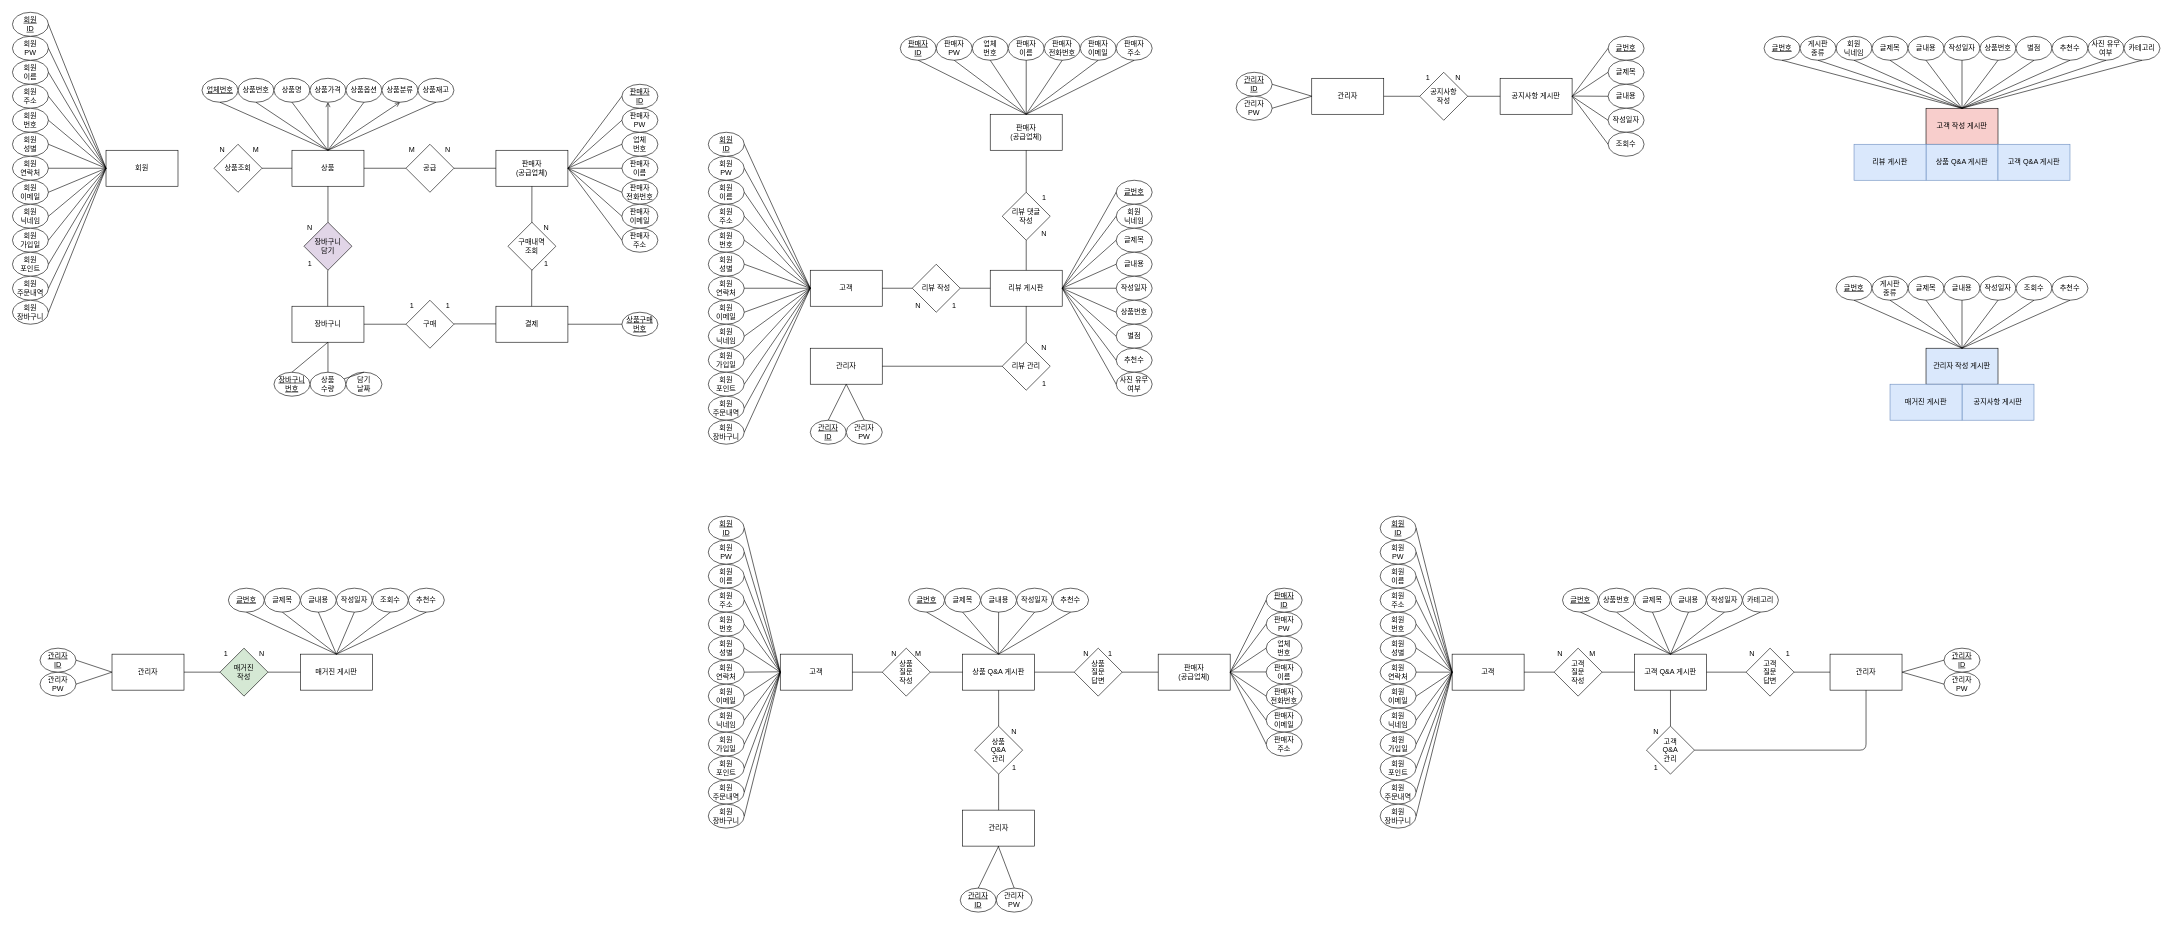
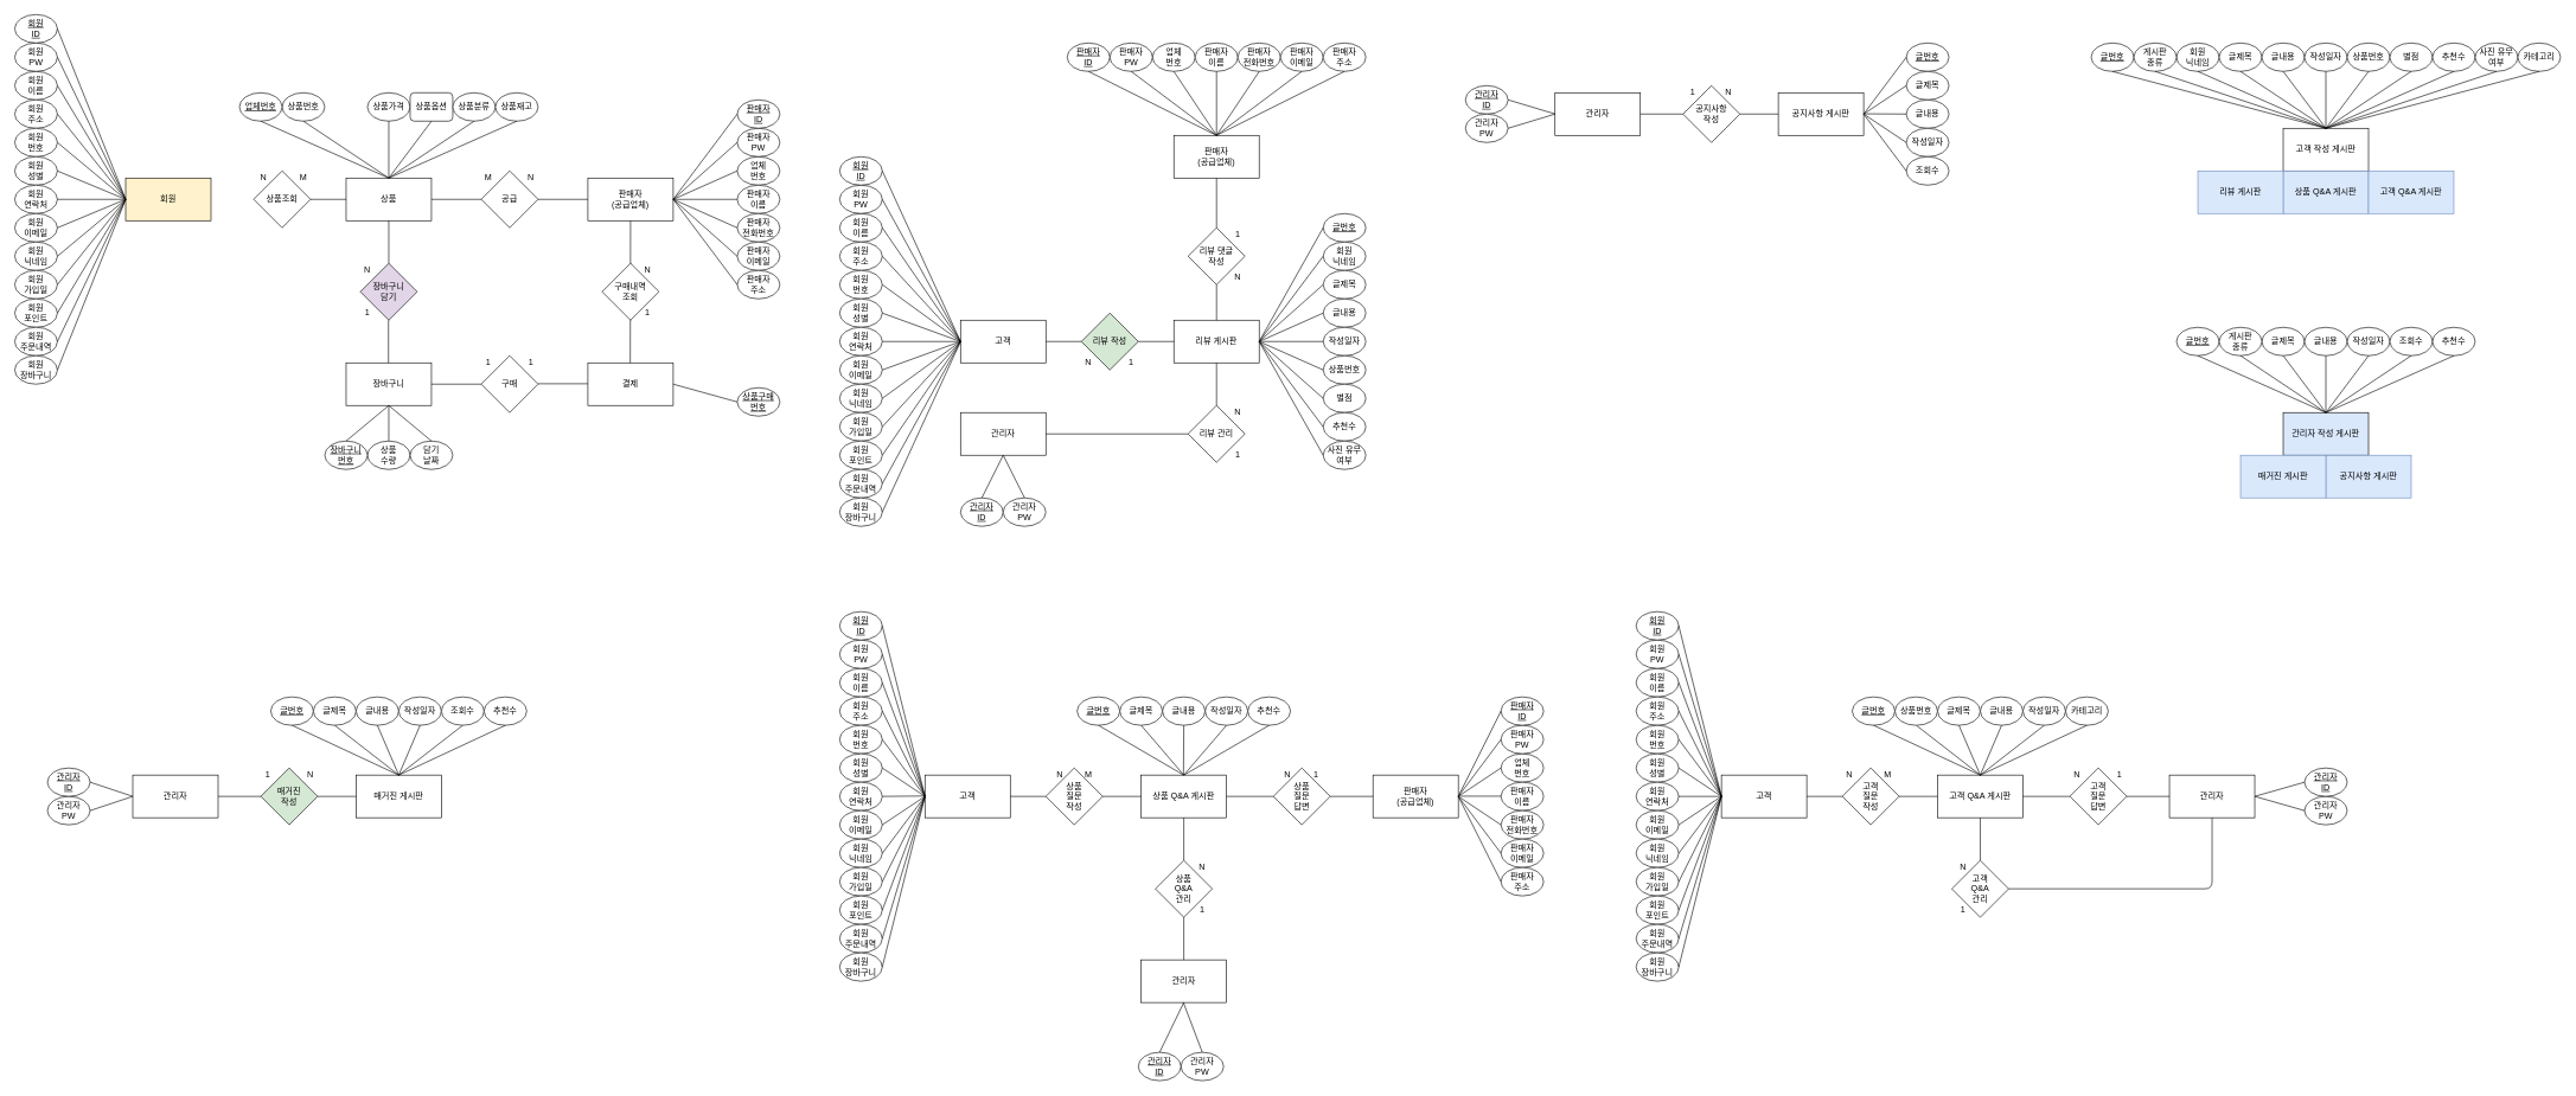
- <mxCell id="61" value="상품명" style="ellipse;whiteSpace=wrap;html=1;" parent="1" vertex="1"><mxGeometry x="456" y="130" width="60" height="40" as="geometry" /></mxCell>
- <mxCell id="63" value="상품옵션" style="ellipse;whiteSpace=wrap;html=1;" parent="1" vertex="1"><mxGeometry x="576" y="130" width="60" height="40" as="geometry" /></mxCell>
+ <mxCell id="63" value="상품옵션" style="whiteSpace=wrap;html=1;rounded=1;" parent="1" vertex="1"><mxGeometry x="576" y="130" width="60" height="40" as="geometry" /></mxCell>
- <mxCell id="140" value="" style="endArrow=open;html=1;entryX=0.5;entryY=1;entryDx=0;entryDy=0;exitX=0.5;exitY=0;exitDx=0;exitDy=0;" parent="1" source="3" target="64" edge="1"><mxGeometry width="50" height="50" relative="1" as="geometry"><mxPoint x="556" y="260" as="sourcePoint" /><mxPoint x="646" y="180" as="targetPoint" /></mxGeometry></mxCell>
+ <mxCell id="140" value="" style="endArrow=none;html=1;entryX=0.5;entryY=1;entryDx=0;entryDy=0;exitX=0.5;exitY=0;exitDx=0;exitDy=0;" parent="1" source="3" target="64" edge="1"><mxGeometry width="50" height="50" relative="1" as="geometry"><mxPoint x="556" y="260" as="sourcePoint" /><mxPoint x="646" y="180" as="targetPoint" /></mxGeometry></mxCell>
- <mxCell id="136" value="" style="endArrow=open;html=1;entryX=0.5;entryY=1;entryDx=0;entryDy=0;exitX=0.5;exitY=0;exitDx=0;exitDy=0;" parent="1" source="3" target="62" edge="1"><mxGeometry width="50" height="50" relative="1" as="geometry"><mxPoint x="556" y="260" as="sourcePoint" /><mxPoint x="586" y="180" as="targetPoint" /></mxGeometry></mxCell>
+ <mxCell id="136" value="" style="endArrow=none;html=1;entryX=0.5;entryY=1;entryDx=0;entryDy=0;exitX=0.5;exitY=0;exitDx=0;exitDy=0;" parent="1" source="3" target="62" edge="1"><mxGeometry width="50" height="50" relative="1" as="geometry"><mxPoint x="556" y="260" as="sourcePoint" /><mxPoint x="586" y="180" as="targetPoint" /></mxGeometry></mxCell>
- <mxCell id="137" value="" style="endArrow=none;html=1;entryX=0.5;entryY=1;entryDx=0;entryDy=0;exitX=0.5;exitY=0;exitDx=0;exitDy=0;" parent="1" source="3" target="61" edge="1"><mxGeometry width="50" height="50" relative="1" as="geometry"><mxPoint x="556" y="260" as="sourcePoint" /><mxPoint x="526" y="180" as="targetPoint" /></mxGeometry></mxCell>
- <mxCell id="350" value="고객 작성 게시판" style="rounded=0;whiteSpace=wrap;html=1;fillColor=#f8cecc;" vertex="1" parent="1"><mxGeometry x="3210" y="180" width="120" height="60" as="geometry" /></mxCell>
+ <mxCell id="350" value="고객 작성 게시판" style="rounded=0;whiteSpace=wrap;html=1;" vertex="1" parent="1"><mxGeometry x="3210" y="180" width="120" height="60" as="geometry" /></mxCell>
- <mxCell id="2" value="회원" style="rounded=0;whiteSpace=wrap;html=1;" parent="1" vertex="1"><mxGeometry x="176" y="250" width="120" height="60" as="geometry" /></mxCell>
+ <mxCell id="2" value="회원" style="rounded=0;whiteSpace=wrap;html=1;fillColor=#fff2cc;" parent="1" vertex="1"><mxGeometry x="176" y="250" width="120" height="60" as="geometry" /></mxCell>
- <mxCell id="21" value="리뷰 작성" style="rhombus;whiteSpace=wrap;html=1;" parent="1" vertex="1"><mxGeometry x="1520" y="440" width="80" height="80" as="geometry" /></mxCell>
+ <mxCell id="21" value="리뷰 작성" style="rhombus;whiteSpace=wrap;html=1;fillColor=#d5e8d4;" parent="1" vertex="1"><mxGeometry x="1520" y="440" width="80" height="80" as="geometry" /></mxCell>
- <mxCell id="87" value="&lt;u&gt;상품구매&lt;br&gt;번호&lt;/u&gt;" style="ellipse;whiteSpace=wrap;html=1;" parent="1" vertex="1"><mxGeometry x="1036" y="520" width="60" height="40" as="geometry" /></mxCell>
+ <mxCell id="87" value="&lt;u&gt;상품구매&lt;br&gt;번호&lt;/u&gt;" style="ellipse;whiteSpace=wrap;html=1;" parent="1" vertex="1"><mxGeometry x="1036" y="545" width="60" height="40" as="geometry" /></mxCell>
- <mxCell id="100" value="" style="endArrow=none;html=1;exitX=0.5;exitY=0;exitDx=0;exitDy=0;" parent="1" source="98" target="97" edge="1"><mxGeometry width="50" height="50" relative="1" as="geometry"><mxPoint x="556" y="390" as="sourcePoint" /><mxPoint x="606" y="340" as="targetPoint" /></mxGeometry></mxCell>
+ <mxCell id="100" value="" style="endArrow=none;html=1;exitX=0.5;exitY=0;exitDx=0;exitDy=0;entryX=0.5;entryY=1;entryDx=0;entryDy=0;" parent="1" source="98" target="88" edge="1"><mxGeometry width="50" height="50" relative="1" as="geometry"><mxPoint x="556" y="390" as="sourcePoint" /><mxPoint x="606" y="340" as="targetPoint" /></mxGeometry></mxCell>
